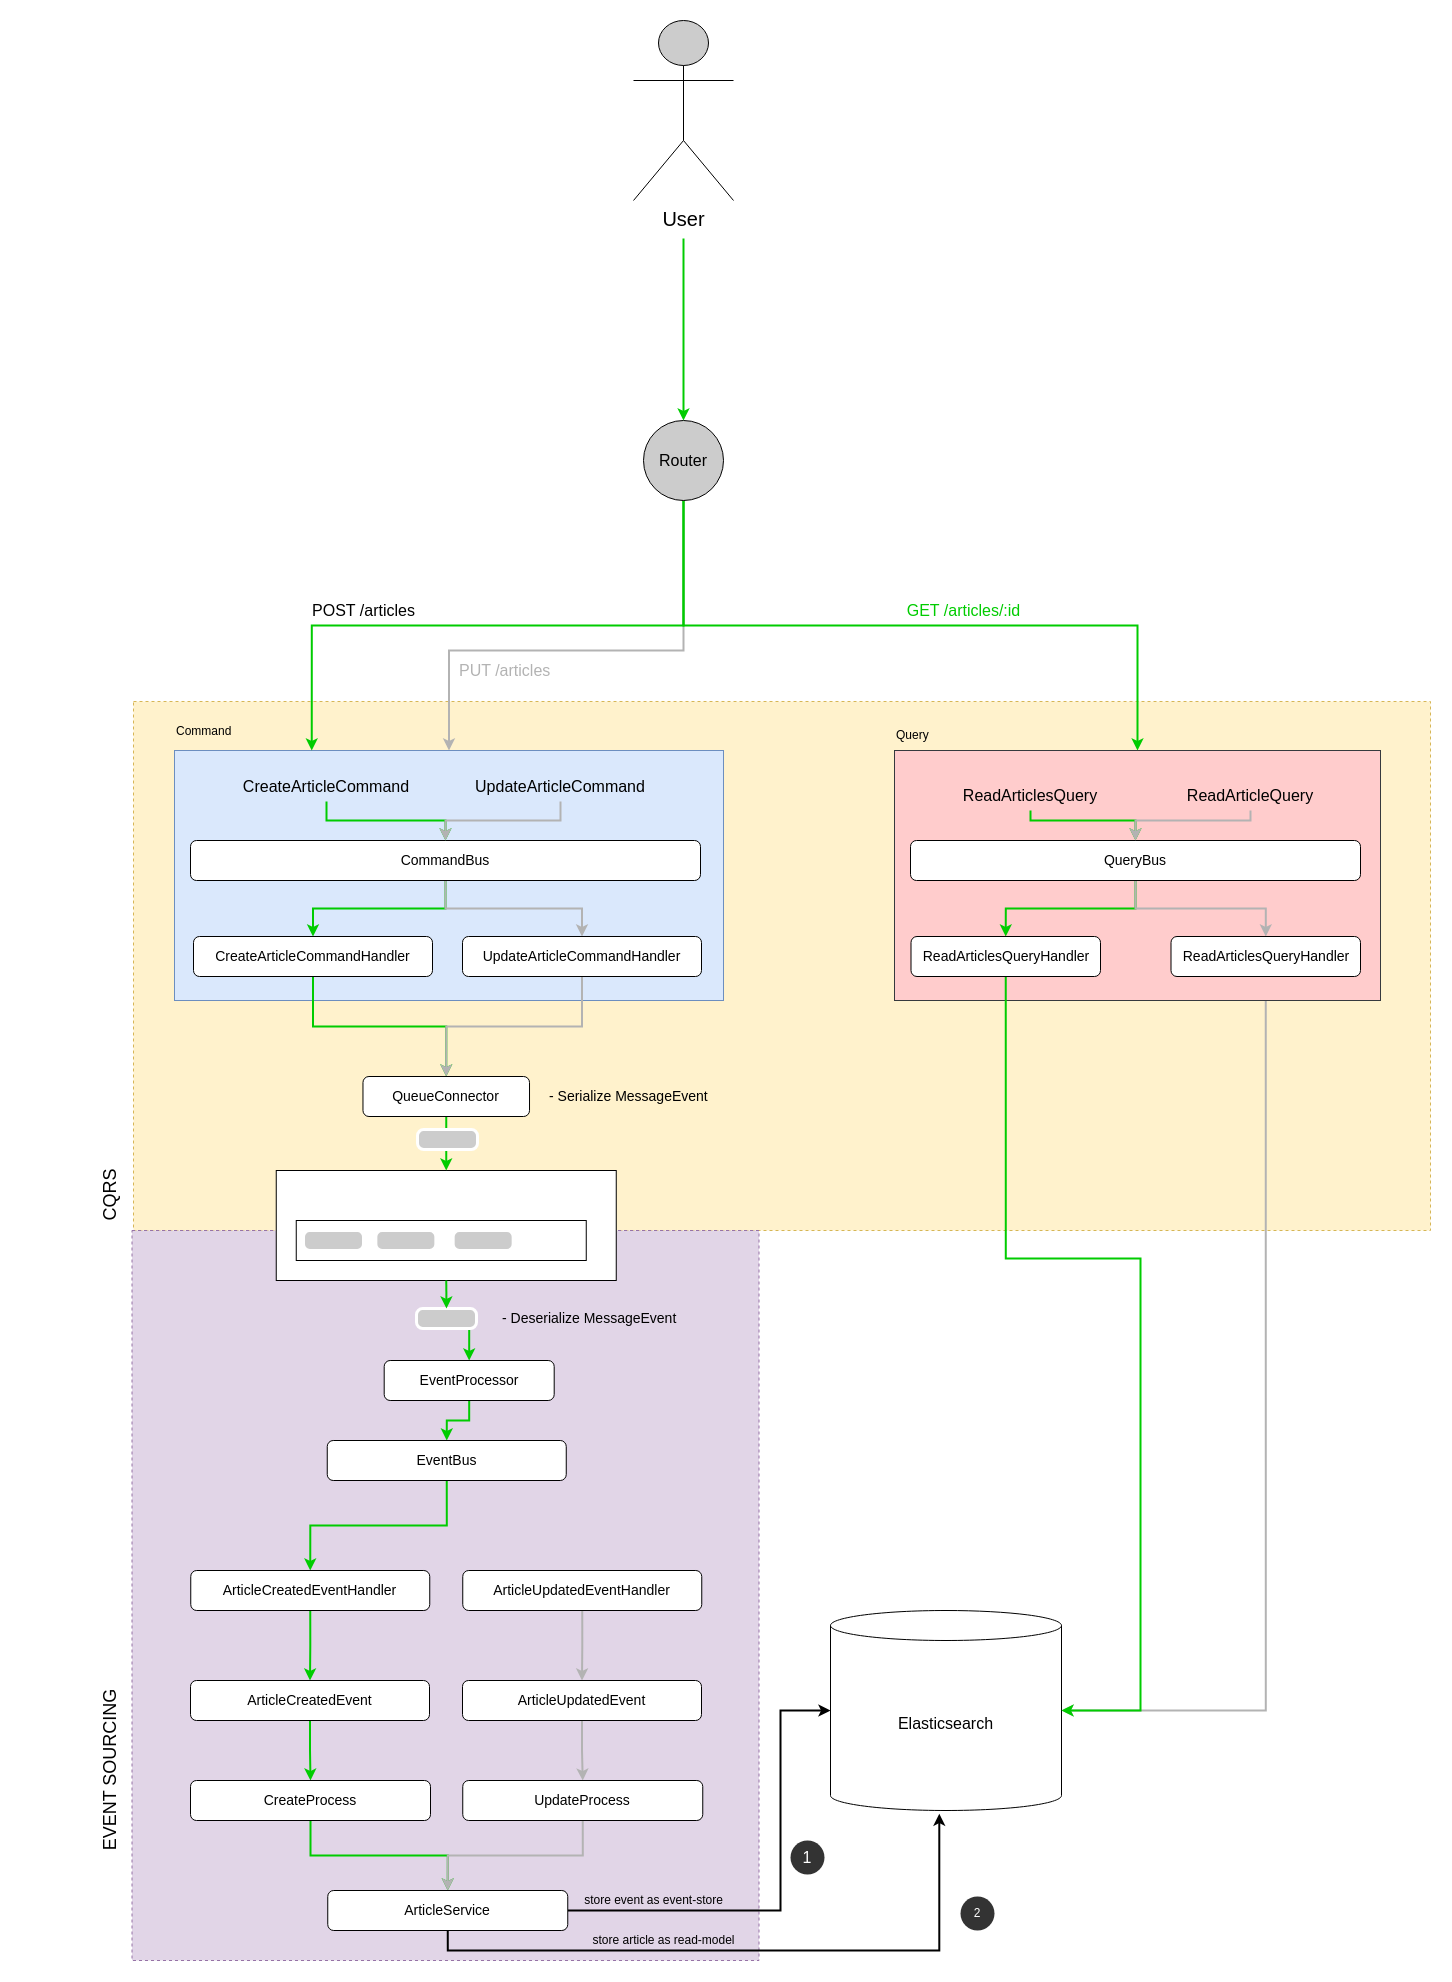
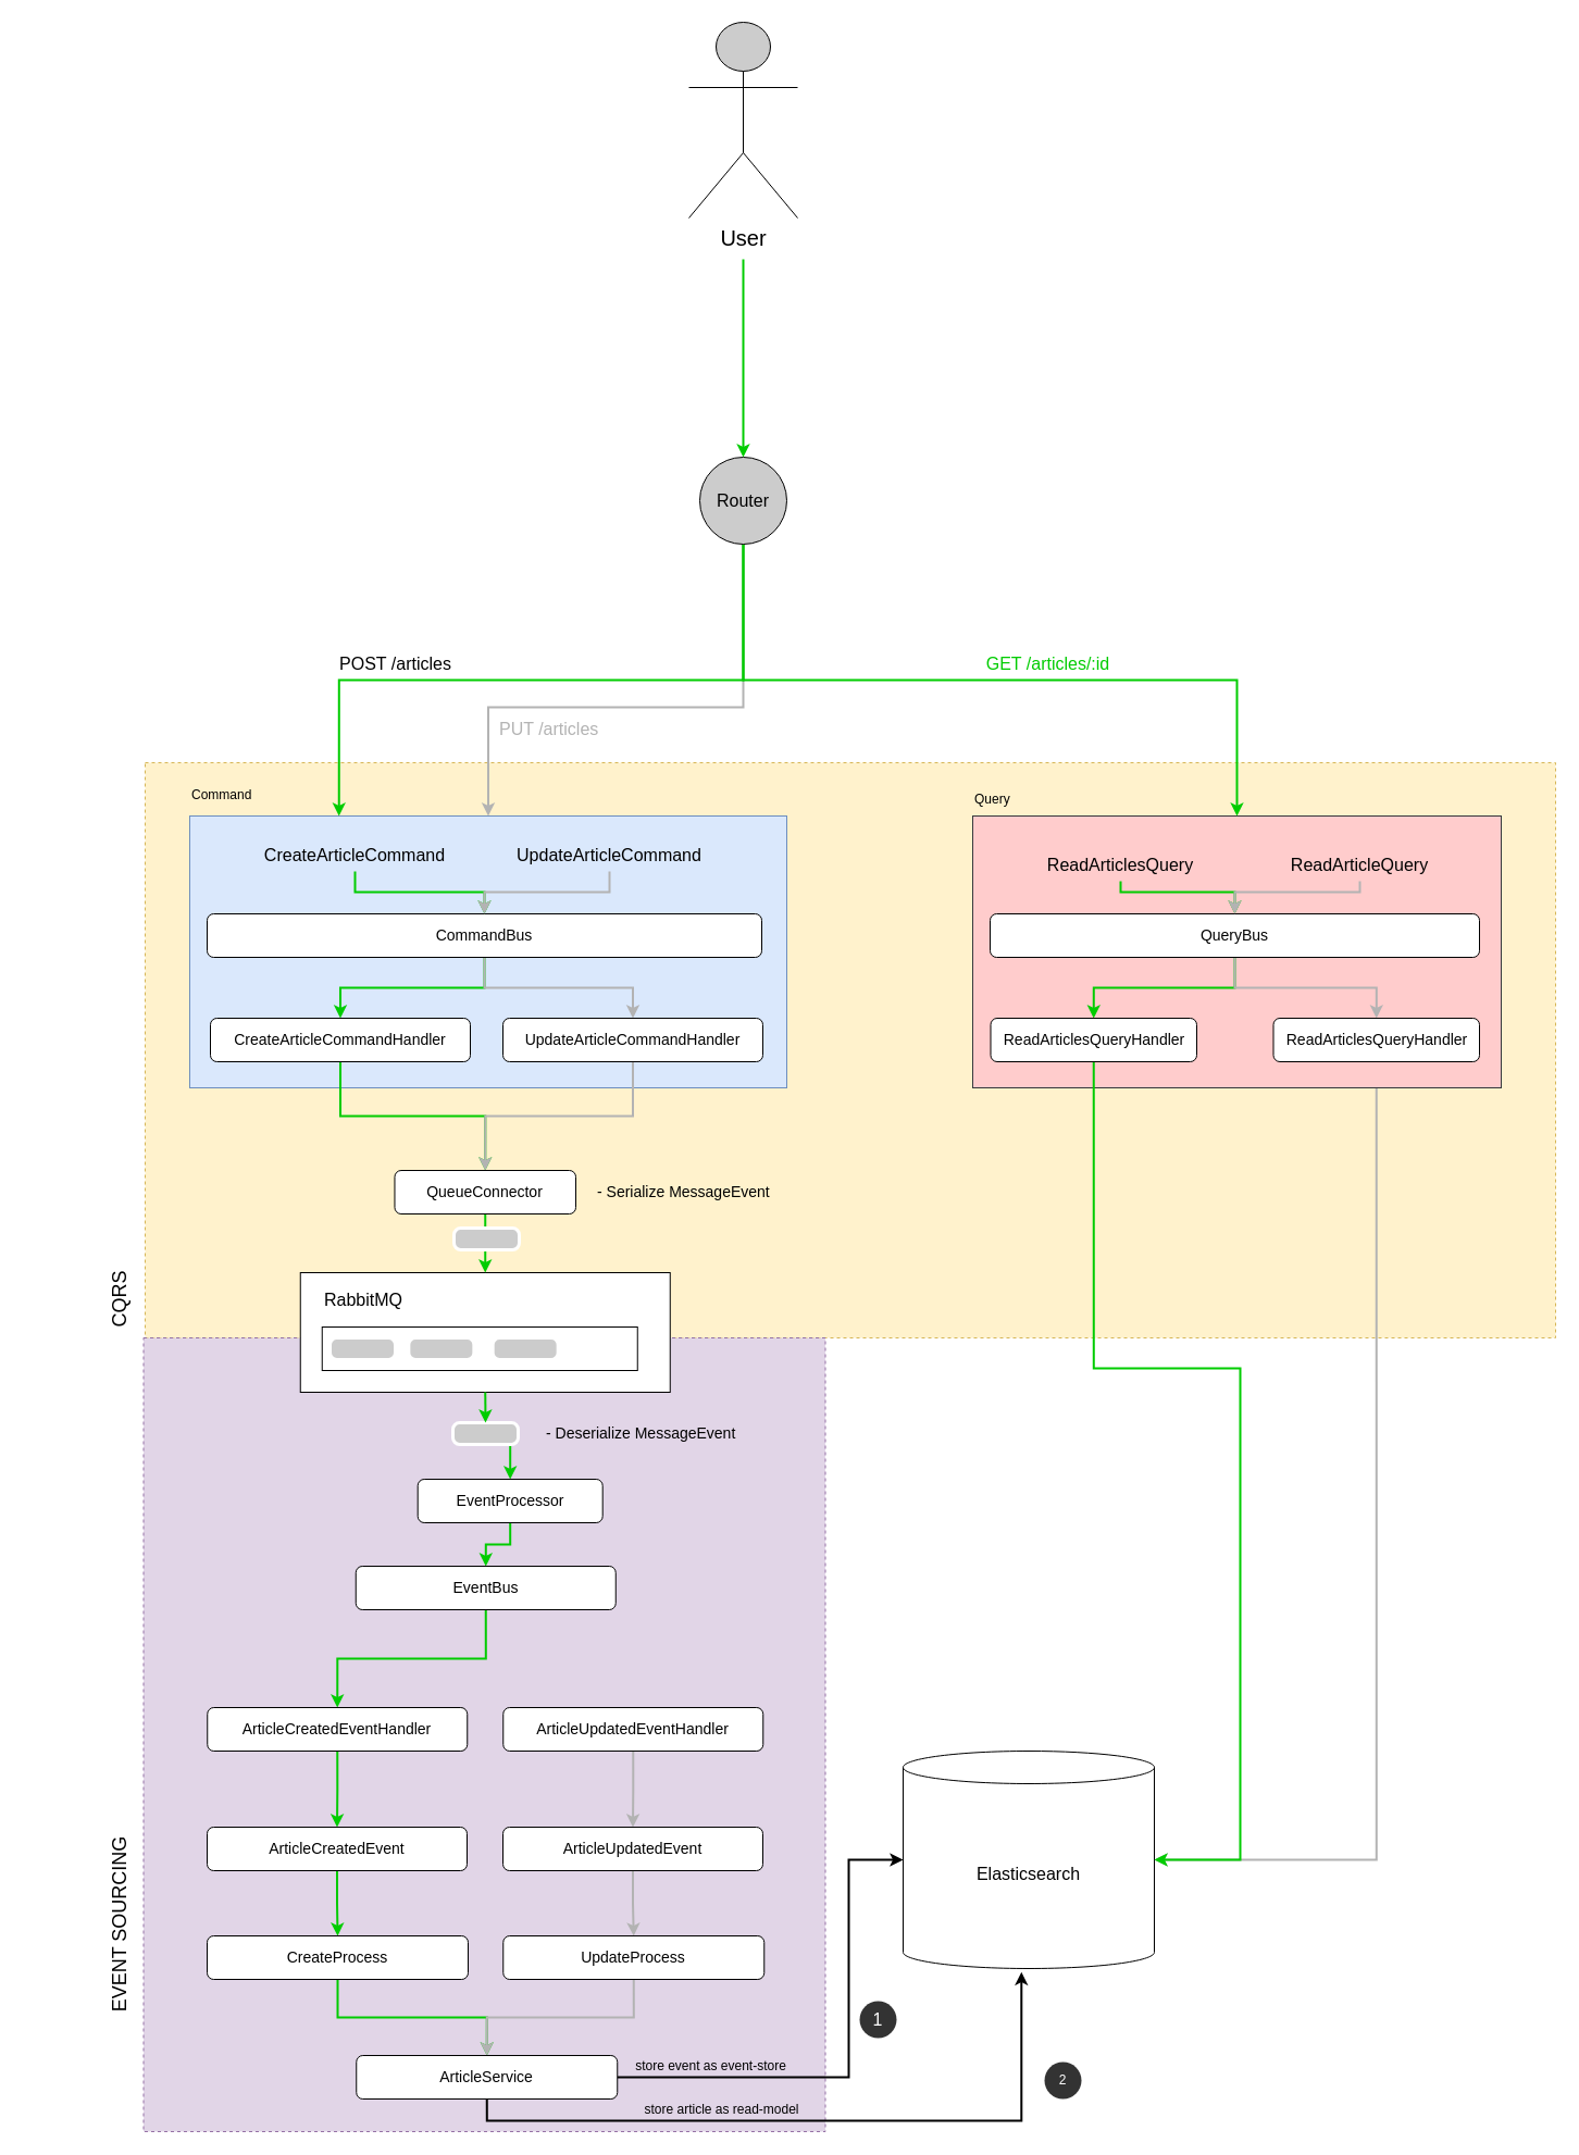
+ <mxCell id="20" value="&lt;div style=&quot;font-size: 16px&quot; align=&quot;left&quot;&gt;&lt;font style=&quot;font-size: 16px&quot;&gt;RabbitMQ&lt;/font&gt;&lt;/div&gt;" style="rounded=0;whiteSpace=wrap;html=1;fillColor=none;strokeColor=none;align=left;" parent="1" vertex="1"><mxGeometry x="295.75" y="1180" width="120" height="30" as="geometry" /></mxCell>
